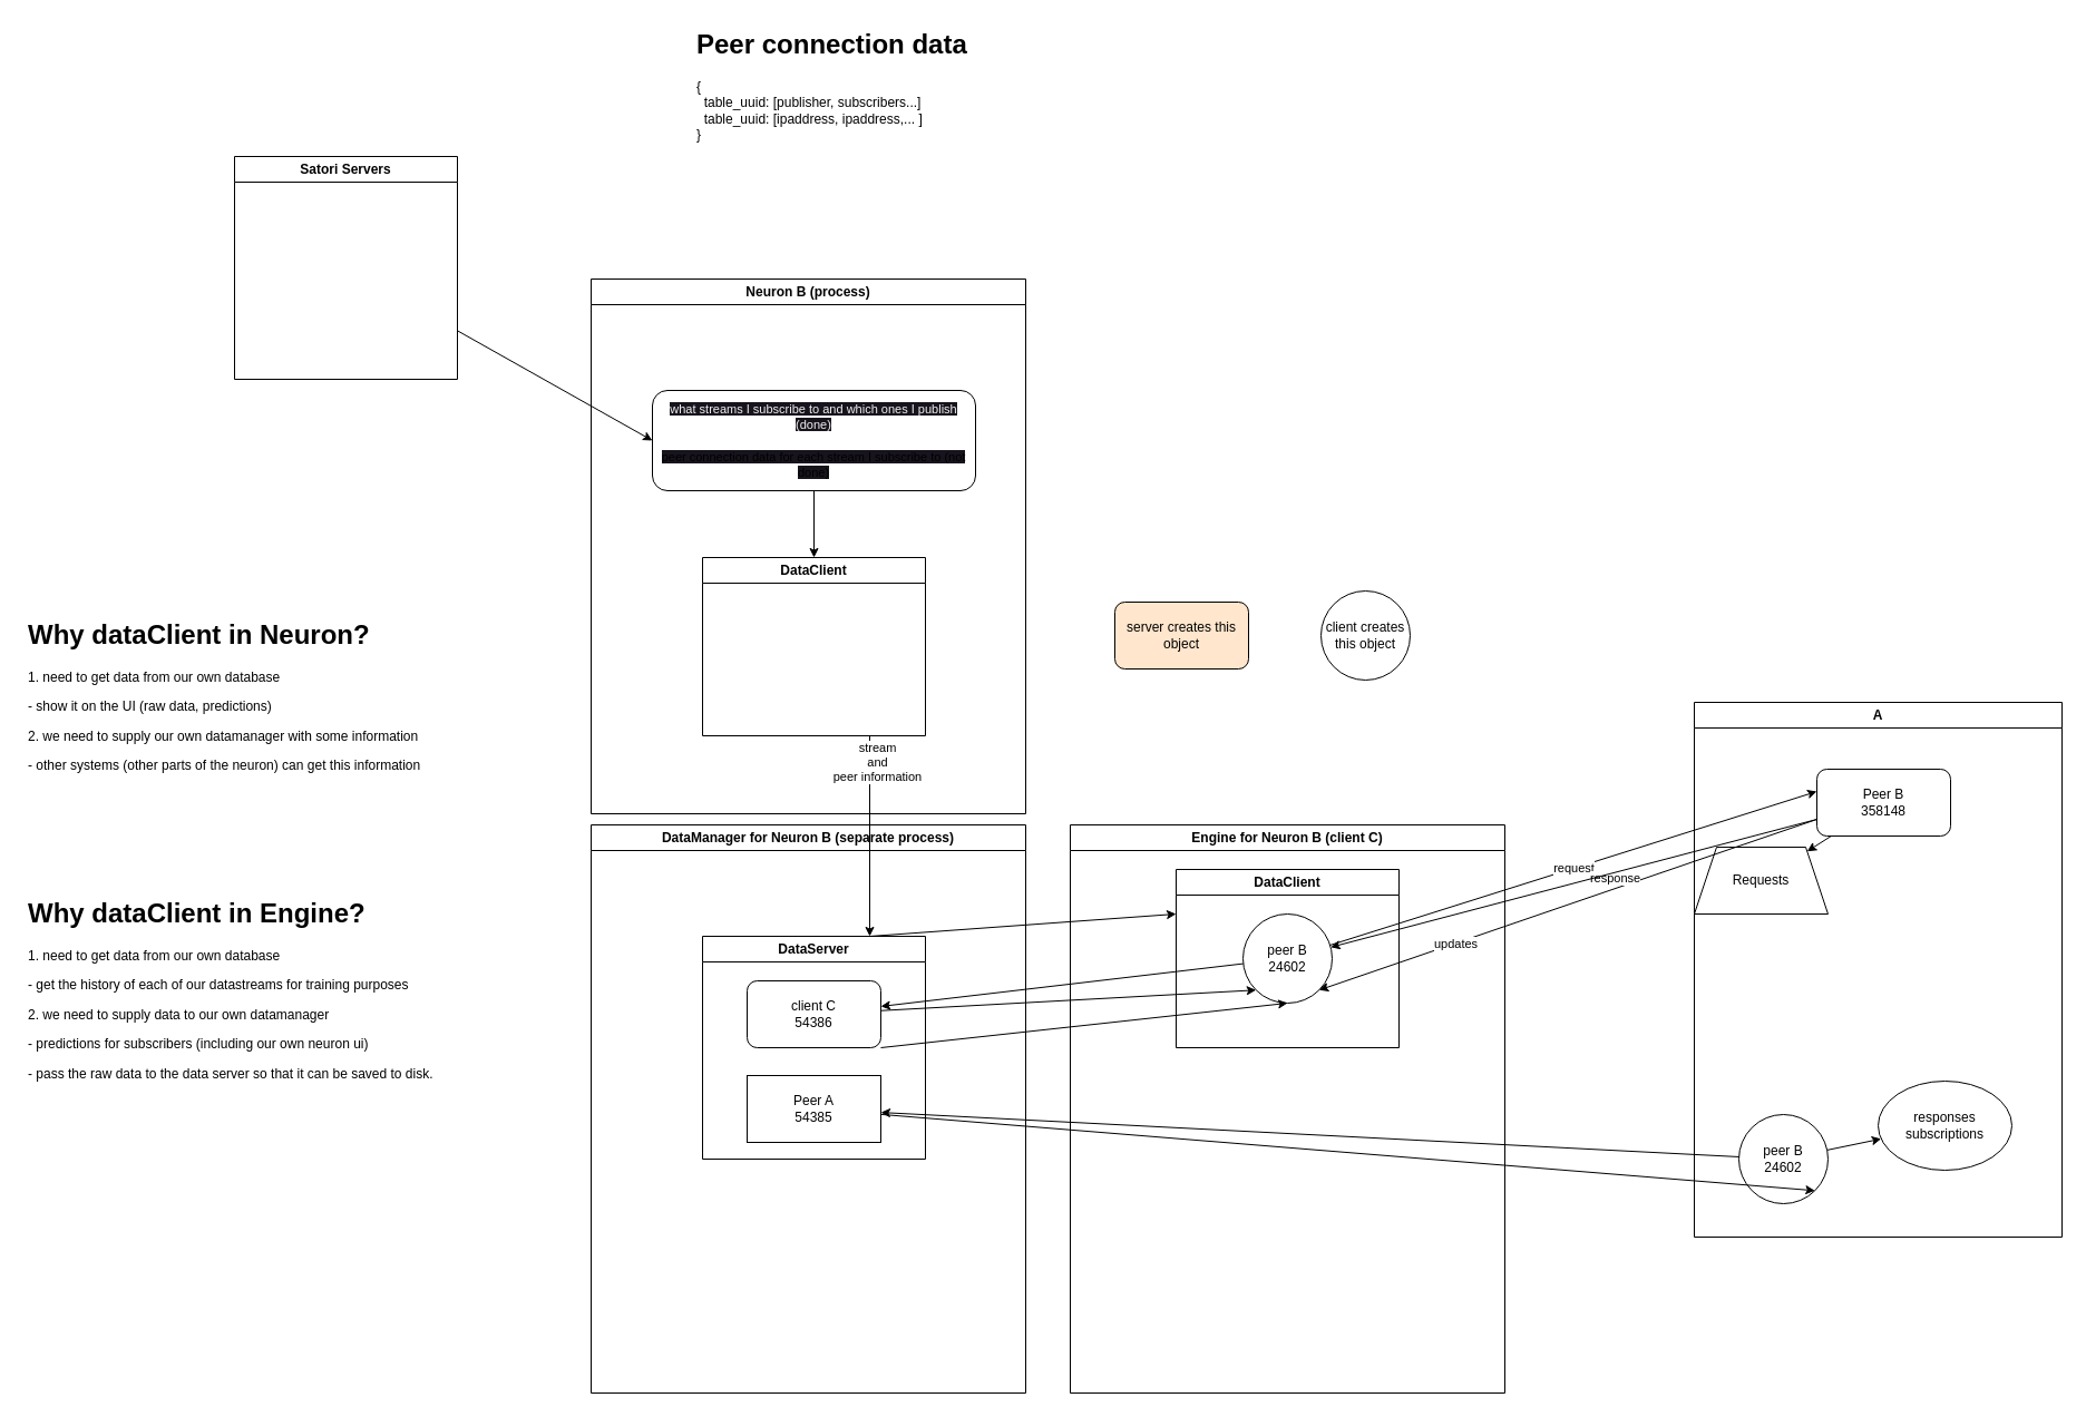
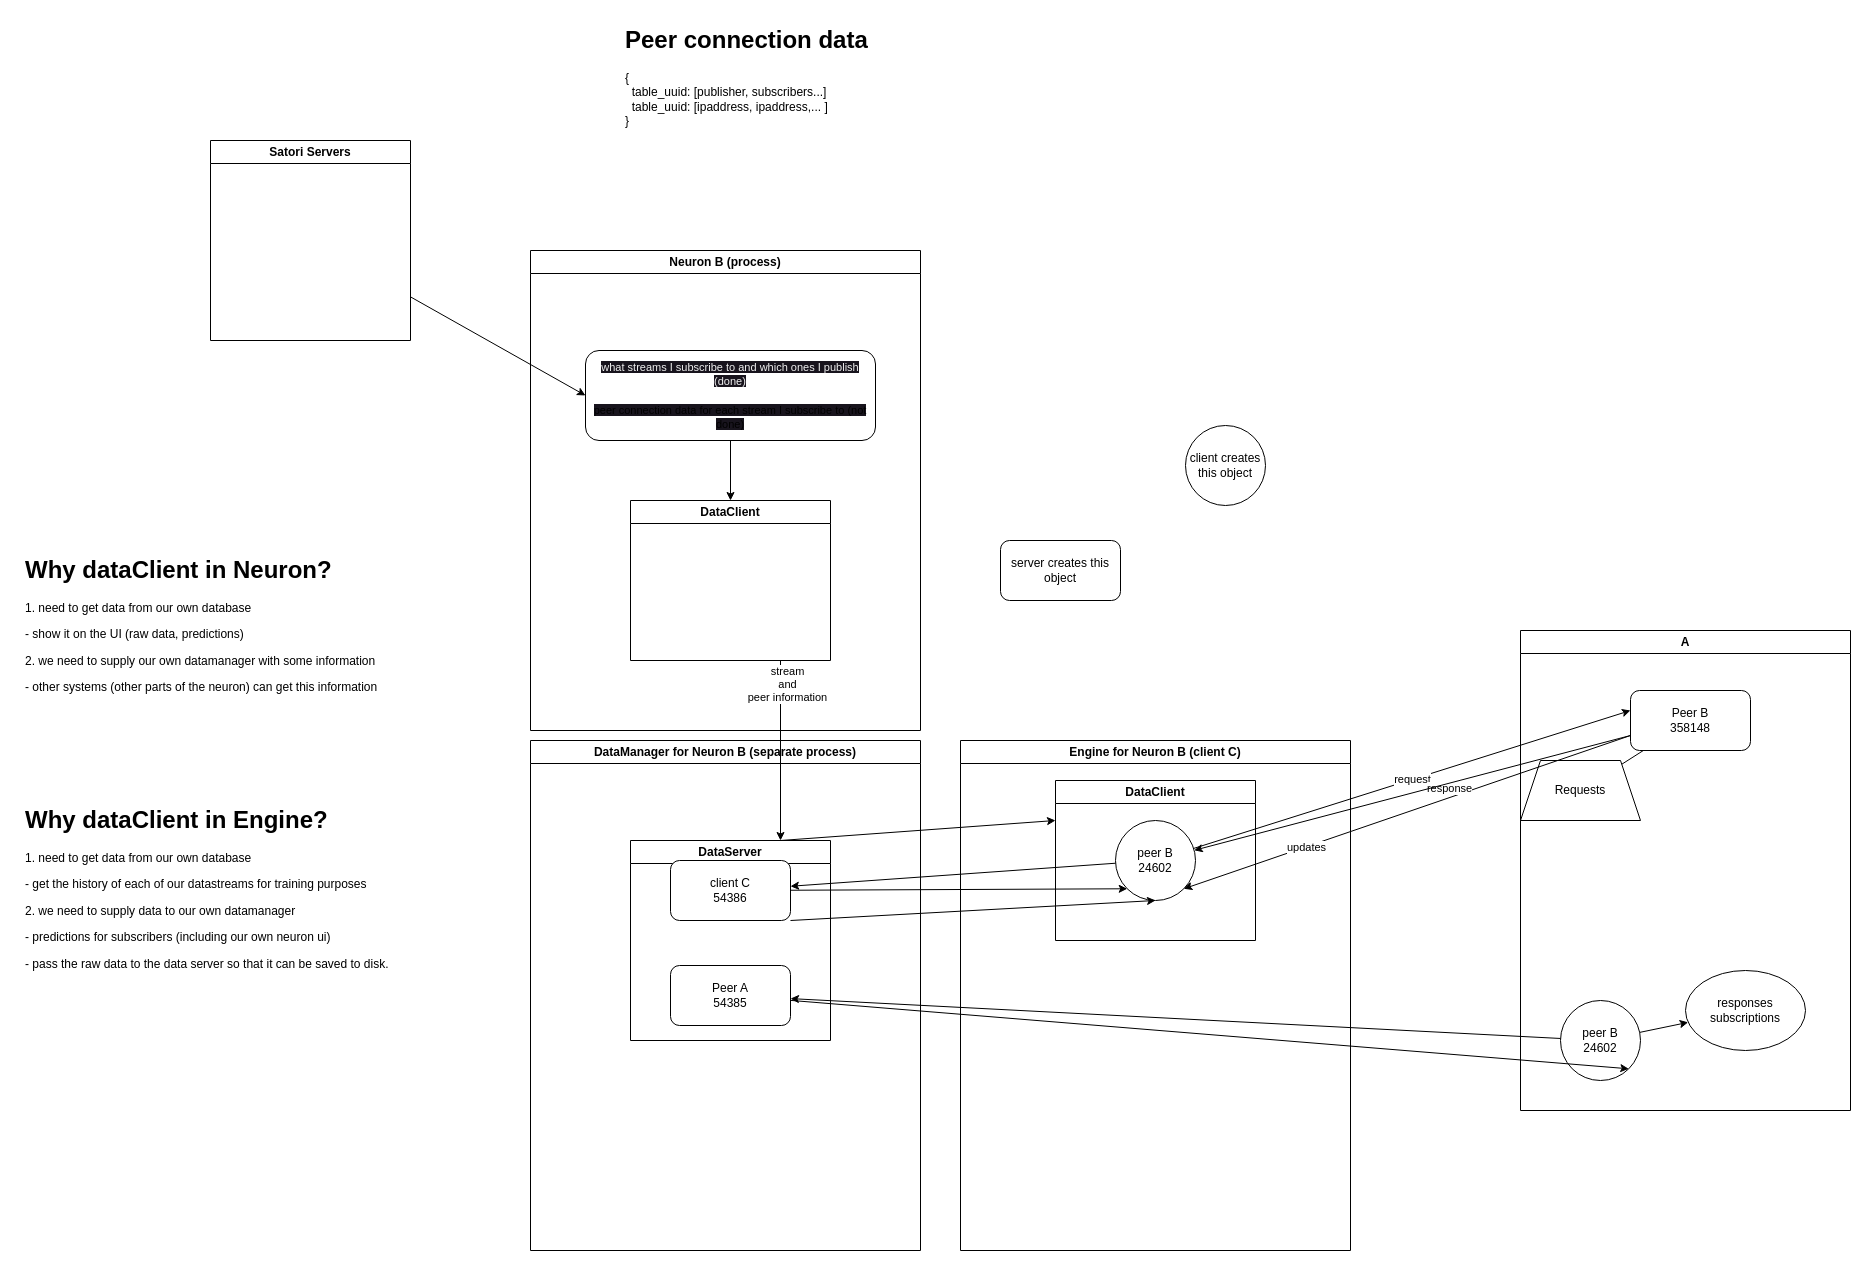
- <mxCell id="15" value="server creates this object" style="rounded=1;whiteSpace=wrap;html=1;fillColor=#ffe6cc;" parent="1" vertex="1"><mxGeometry x="1000" width="120" height="60" as="geometry" y="540" /></mxCell>
+ <mxCell id="15" value="server creates this object" style="rounded=1;whiteSpace=wrap;html=1;" parent="1" vertex="1"><mxGeometry x="1000" width="120" height="60" as="geometry" y="540" /></mxCell>
- <mxCell id="14" value="client creates this object" style="ellipse;whiteSpace=wrap;html=1;aspect=fixed;" parent="1" vertex="1"><mxGeometry x="1185" y="530" width="80" height="80" as="geometry" /></mxCell>
+ <mxCell id="14" value="client creates this object" style="ellipse;whiteSpace=wrap;html=1;aspect=fixed;" parent="1" vertex="1"><mxGeometry x="1185" y="425" width="80" height="80" as="geometry" /></mxCell>
- <mxCell id="3" style="edgeStyle=none;html=1;" parent="2" source="4" target="8" edge="1"><mxGeometry relative="1" as="geometry" /></mxCell>
+ <mxCell id="3" style="edgeStyle=none;html=1;endArrow=none;" parent="2" source="4" target="8" edge="1"><mxGeometry relative="1" as="geometry" /></mxCell>
- <mxCell id="28" value="client C&lt;br&gt;54386" style="rounded=1;whiteSpace=wrap;html=1;" parent="27" vertex="1"><mxGeometry x="40" y="40" width="120" height="60" as="geometry" /></mxCell>
+ <mxCell id="28" value="client C&lt;br&gt;54386" style="rounded=1;whiteSpace=wrap;html=1;" parent="27" vertex="1"><mxGeometry x="40" y="20" width="120" height="60" as="geometry" /></mxCell>
- <mxCell id="29" value="Peer A&lt;br&gt;54385" style="whiteSpace=wrap;html=1;rounded=0;" parent="27" vertex="1"><mxGeometry x="40" y="125" width="120" height="60" as="geometry" /></mxCell>
+ <mxCell id="29" value="Peer A&lt;br&gt;54385" style="rounded=1;whiteSpace=wrap;html=1;" parent="27" vertex="1"><mxGeometry x="40" y="125" width="120" height="60" as="geometry" /></mxCell>
